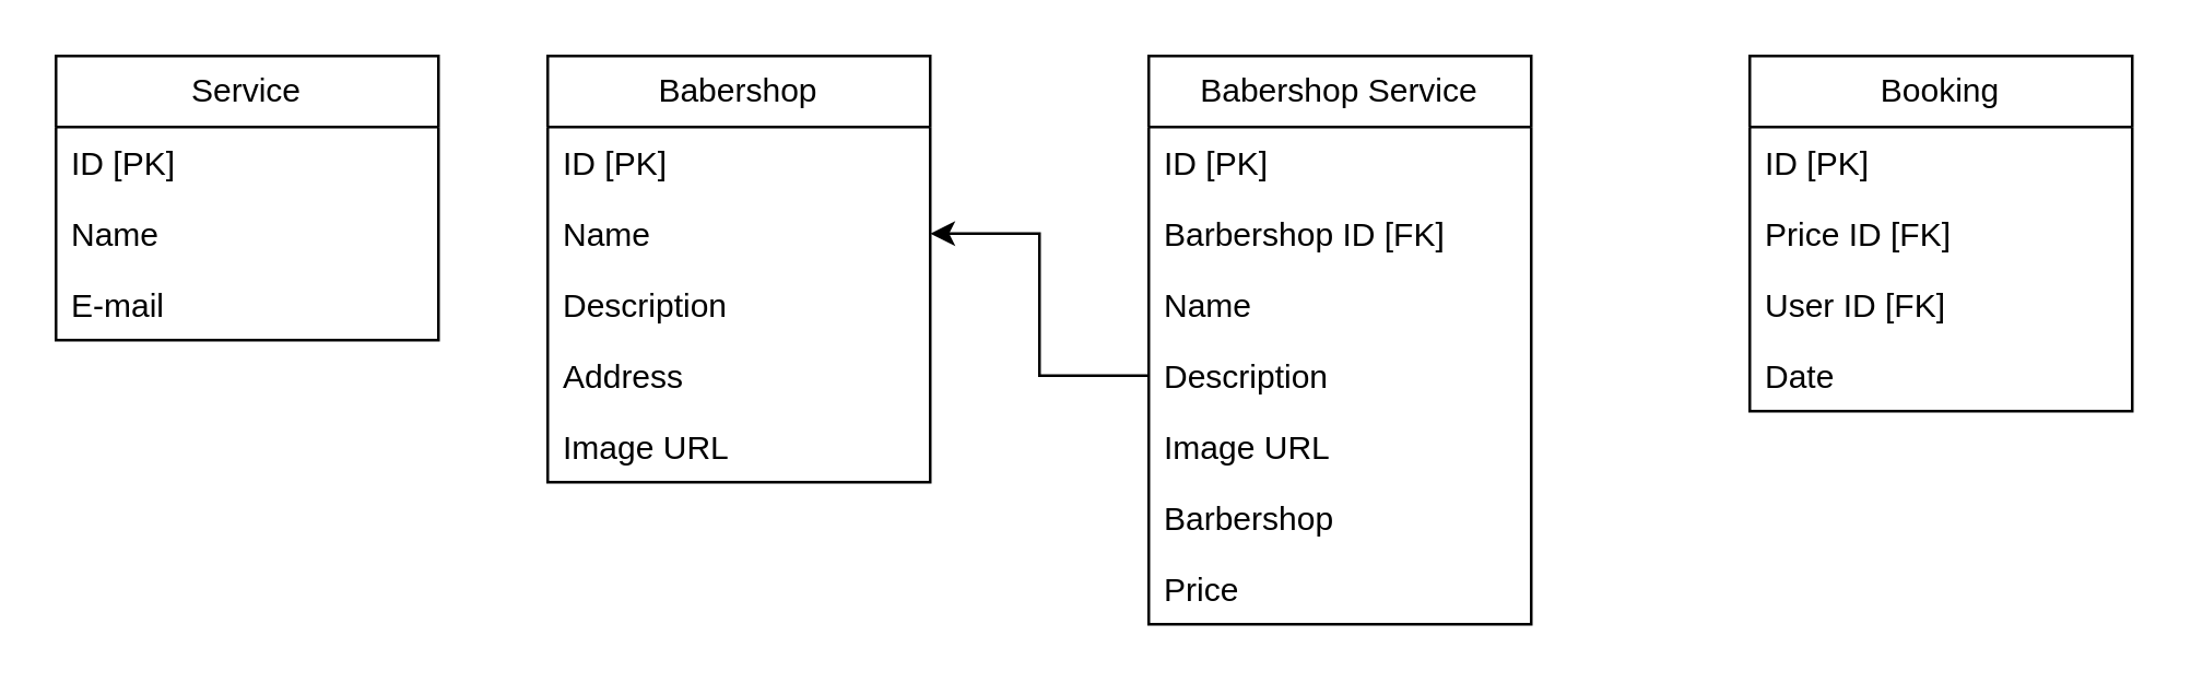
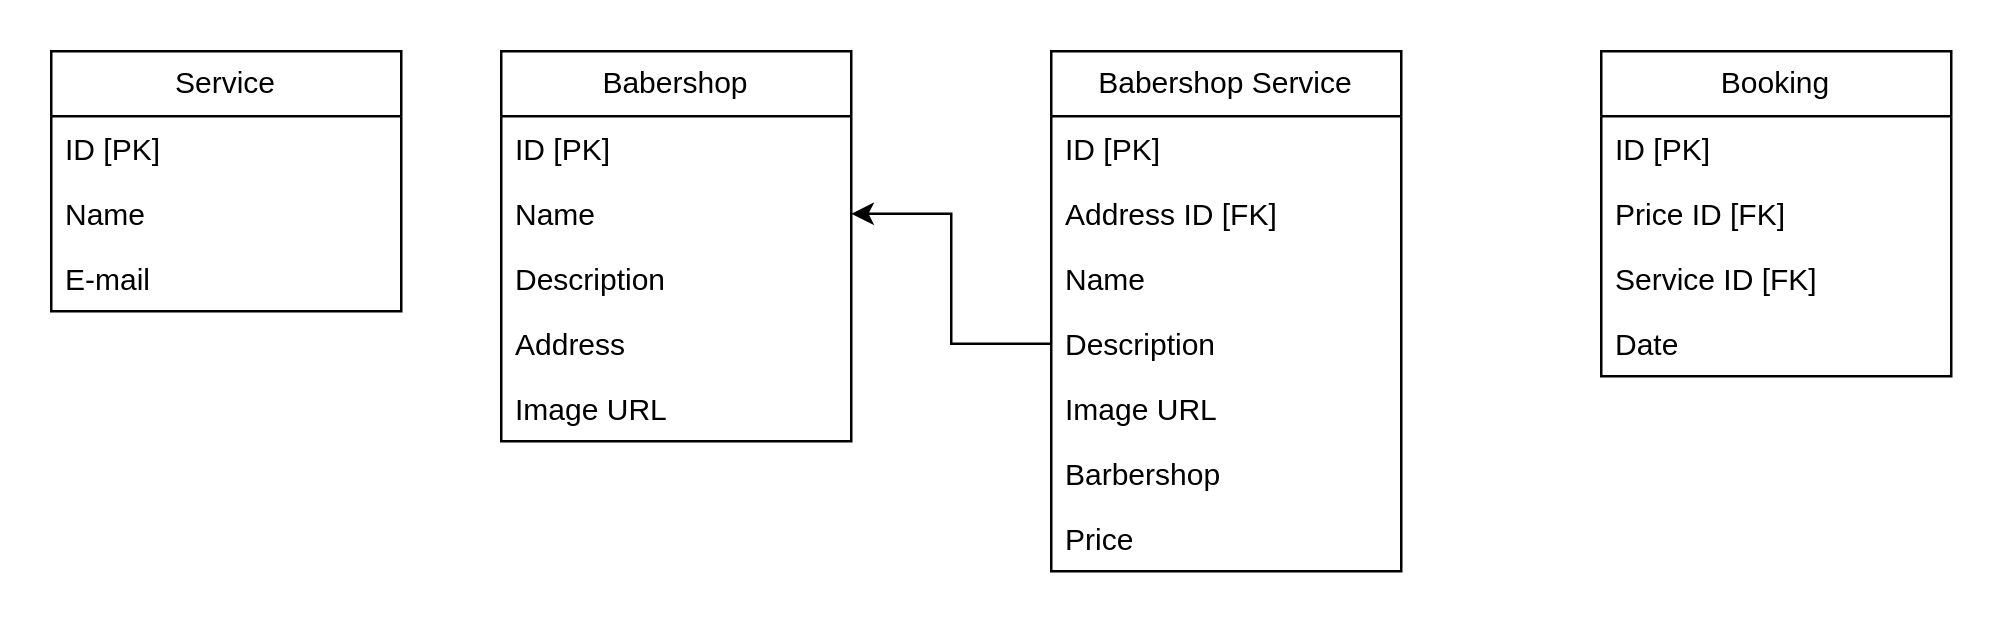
- <mxCell id="14" value="Barbershop ID [FK]" style="text;strokeColor=none;fillColor=none;align=left;verticalAlign=top;spacingLeft=4;spacingRight=4;overflow=hidden;rotatable=0;points=[[0,0.5],[1,0.5]];portConstraint=eastwest;whiteSpace=wrap;html=1;" vertex="1" parent="12"><mxGeometry y="52" width="140" height="26" as="geometry" /></mxCell>
+ <mxCell id="14" value="Address ID [FK]" style="text;strokeColor=none;fillColor=none;align=left;verticalAlign=top;spacingLeft=4;spacingRight=4;overflow=hidden;rotatable=0;points=[[0,0.5],[1,0.5]];portConstraint=eastwest;whiteSpace=wrap;html=1;" vertex="1" parent="12"><mxGeometry y="52" width="140" height="26" as="geometry" /></mxCell>
- <mxCell id="24" value="User ID [FK]" style="text;strokeColor=none;fillColor=none;align=left;verticalAlign=top;spacingLeft=4;spacingRight=4;overflow=hidden;rotatable=0;points=[[0,0.5],[1,0.5]];portConstraint=eastwest;whiteSpace=wrap;html=1;" vertex="1" parent="21"><mxGeometry y="78" width="140" height="26" as="geometry" /></mxCell>
+ <mxCell id="24" value="Service ID [FK]" style="text;strokeColor=none;fillColor=none;align=left;verticalAlign=top;spacingLeft=4;spacingRight=4;overflow=hidden;rotatable=0;points=[[0,0.5],[1,0.5]];portConstraint=eastwest;whiteSpace=wrap;html=1;" vertex="1" parent="21"><mxGeometry y="78" width="140" height="26" as="geometry" /></mxCell>
